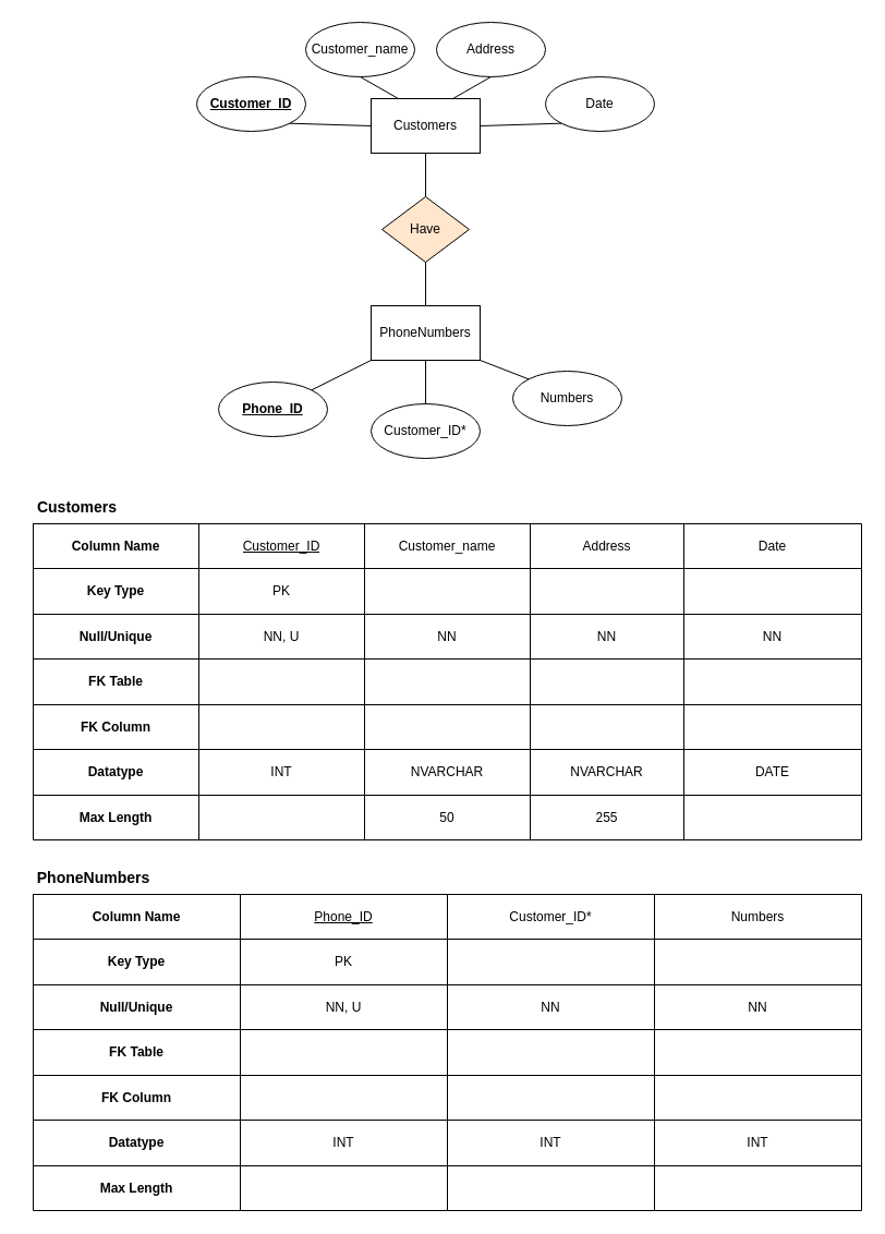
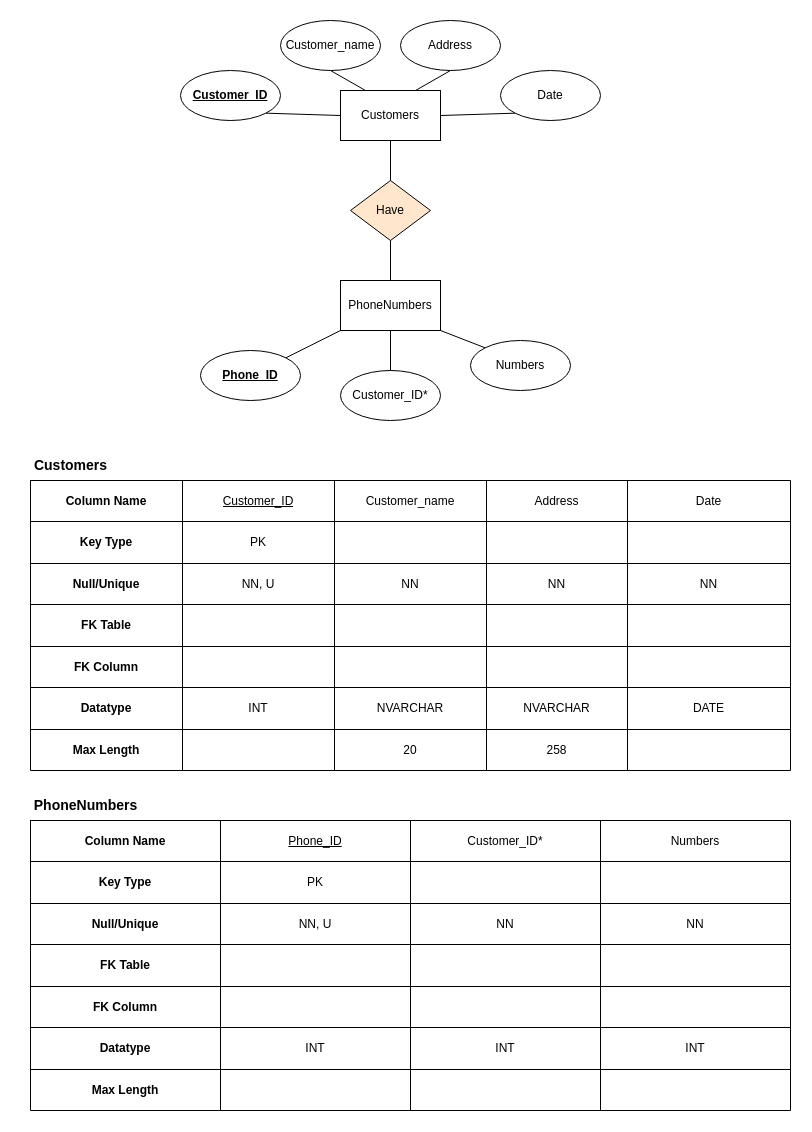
- <mxCell id="62" value="50" style="shape=partialRectangle;html=1;whiteSpace=wrap;connectable=0;strokeColor=inherit;overflow=hidden;fillColor=none;top=0;left=0;bottom=0;right=0;pointerEvents=1;" vertex="1" parent="59"><mxGeometry x="304" width="152" height="41" as="geometry"><mxRectangle width="152" height="41" as="alternateBounds" /></mxGeometry></mxCell>
+ <mxCell id="62" value="20" style="shape=partialRectangle;html=1;whiteSpace=wrap;connectable=0;strokeColor=inherit;overflow=hidden;fillColor=none;top=0;left=0;bottom=0;right=0;pointerEvents=1;" vertex="1" parent="59"><mxGeometry x="304" width="152" height="41" as="geometry"><mxRectangle width="152" height="41" as="alternateBounds" /></mxGeometry></mxCell>
- <mxCell id="63" value="255" style="shape=partialRectangle;html=1;whiteSpace=wrap;connectable=0;strokeColor=inherit;overflow=hidden;fillColor=none;top=0;left=0;bottom=0;right=0;pointerEvents=1;" vertex="1" parent="59"><mxGeometry x="456" width="141" height="41" as="geometry"><mxRectangle width="141" height="41" as="alternateBounds" /></mxGeometry></mxCell>
+ <mxCell id="63" value="258" style="shape=partialRectangle;html=1;whiteSpace=wrap;connectable=0;strokeColor=inherit;overflow=hidden;fillColor=none;top=0;left=0;bottom=0;right=0;pointerEvents=1;" vertex="1" parent="59"><mxGeometry x="456" width="141" height="41" as="geometry"><mxRectangle width="141" height="41" as="alternateBounds" /></mxGeometry></mxCell>
